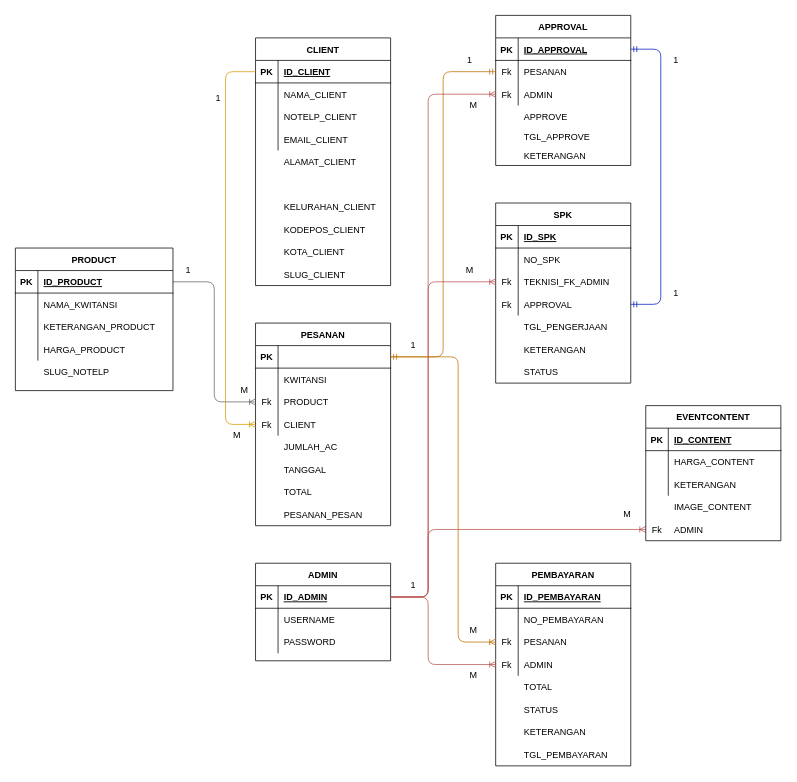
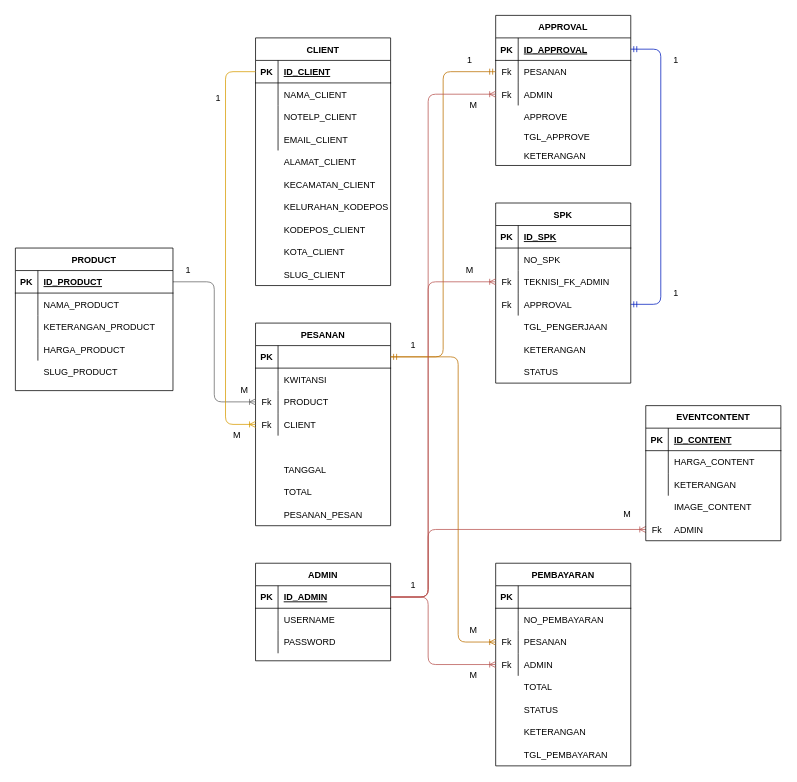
+ <mxCell id="21" value="KECAMATAN_CLIENT" style="shape=partialRectangle;connectable=0;fillColor=none;top=0;left=0;bottom=0;right=0;align=left;spacingLeft=6;overflow=hidden;" parent="19" vertex="1"><mxGeometry x="30" width="150" height="30" as="geometry" /></mxCell>
- <mxCell id="24" value="KELURAHAN_CLIENT" style="shape=partialRectangle;connectable=0;fillColor=none;top=0;left=0;bottom=0;right=0;align=left;spacingLeft=6;overflow=hidden;" parent="22" vertex="1"><mxGeometry x="30" width="150" height="30" as="geometry" /></mxCell>
+ <mxCell id="24" value="KELURAHAN_KODEPOS" style="shape=partialRectangle;connectable=0;fillColor=none;top=0;left=0;bottom=0;right=0;align=left;spacingLeft=6;overflow=hidden;" parent="22" vertex="1"><mxGeometry x="30" width="150" height="30" as="geometry" /></mxCell>
- <mxCell id="66" value="NAMA_KWITANSI" style="shape=partialRectangle;connectable=0;fillColor=none;top=0;left=0;bottom=0;right=0;align=left;spacingLeft=6;overflow=hidden;" parent="64" vertex="1"><mxGeometry x="30" width="180" height="30" as="geometry" /></mxCell>
+ <mxCell id="66" value="NAMA_PRODUCT" style="shape=partialRectangle;connectable=0;fillColor=none;top=0;left=0;bottom=0;right=0;align=left;spacingLeft=6;overflow=hidden;" parent="64" vertex="1"><mxGeometry x="30" width="180" height="30" as="geometry" /></mxCell>
- <mxCell id="75" value="SLUG_NOTELP" style="shape=partialRectangle;connectable=0;fillColor=none;top=0;left=0;bottom=0;right=0;align=left;spacingLeft=6;overflow=hidden;" parent="73" vertex="1"><mxGeometry x="30" width="180" height="30" as="geometry" /></mxCell>
+ <mxCell id="75" value="SLUG_PRODUCT" style="shape=partialRectangle;connectable=0;fillColor=none;top=0;left=0;bottom=0;right=0;align=left;spacingLeft=6;overflow=hidden;" parent="73" vertex="1"><mxGeometry x="30" width="180" height="30" as="geometry" /></mxCell>
- <mxCell id="48" value="JUMLAH_AC" style="shape=partialRectangle;connectable=0;fillColor=none;top=0;left=0;bottom=0;right=0;align=left;spacingLeft=6;overflow=hidden;" parent="46" vertex="1"><mxGeometry x="30" width="150" height="30" as="geometry" /></mxCell>
- <mxCell id="145" value="ID_PEMBAYARAN" style="shape=partialRectangle;connectable=0;fillColor=none;top=0;left=0;bottom=0;right=0;align=left;spacingLeft=6;fontStyle=5;overflow=hidden;" vertex="1" parent="143"><mxGeometry x="30" width="150" height="30" as="geometry" /></mxCell>
